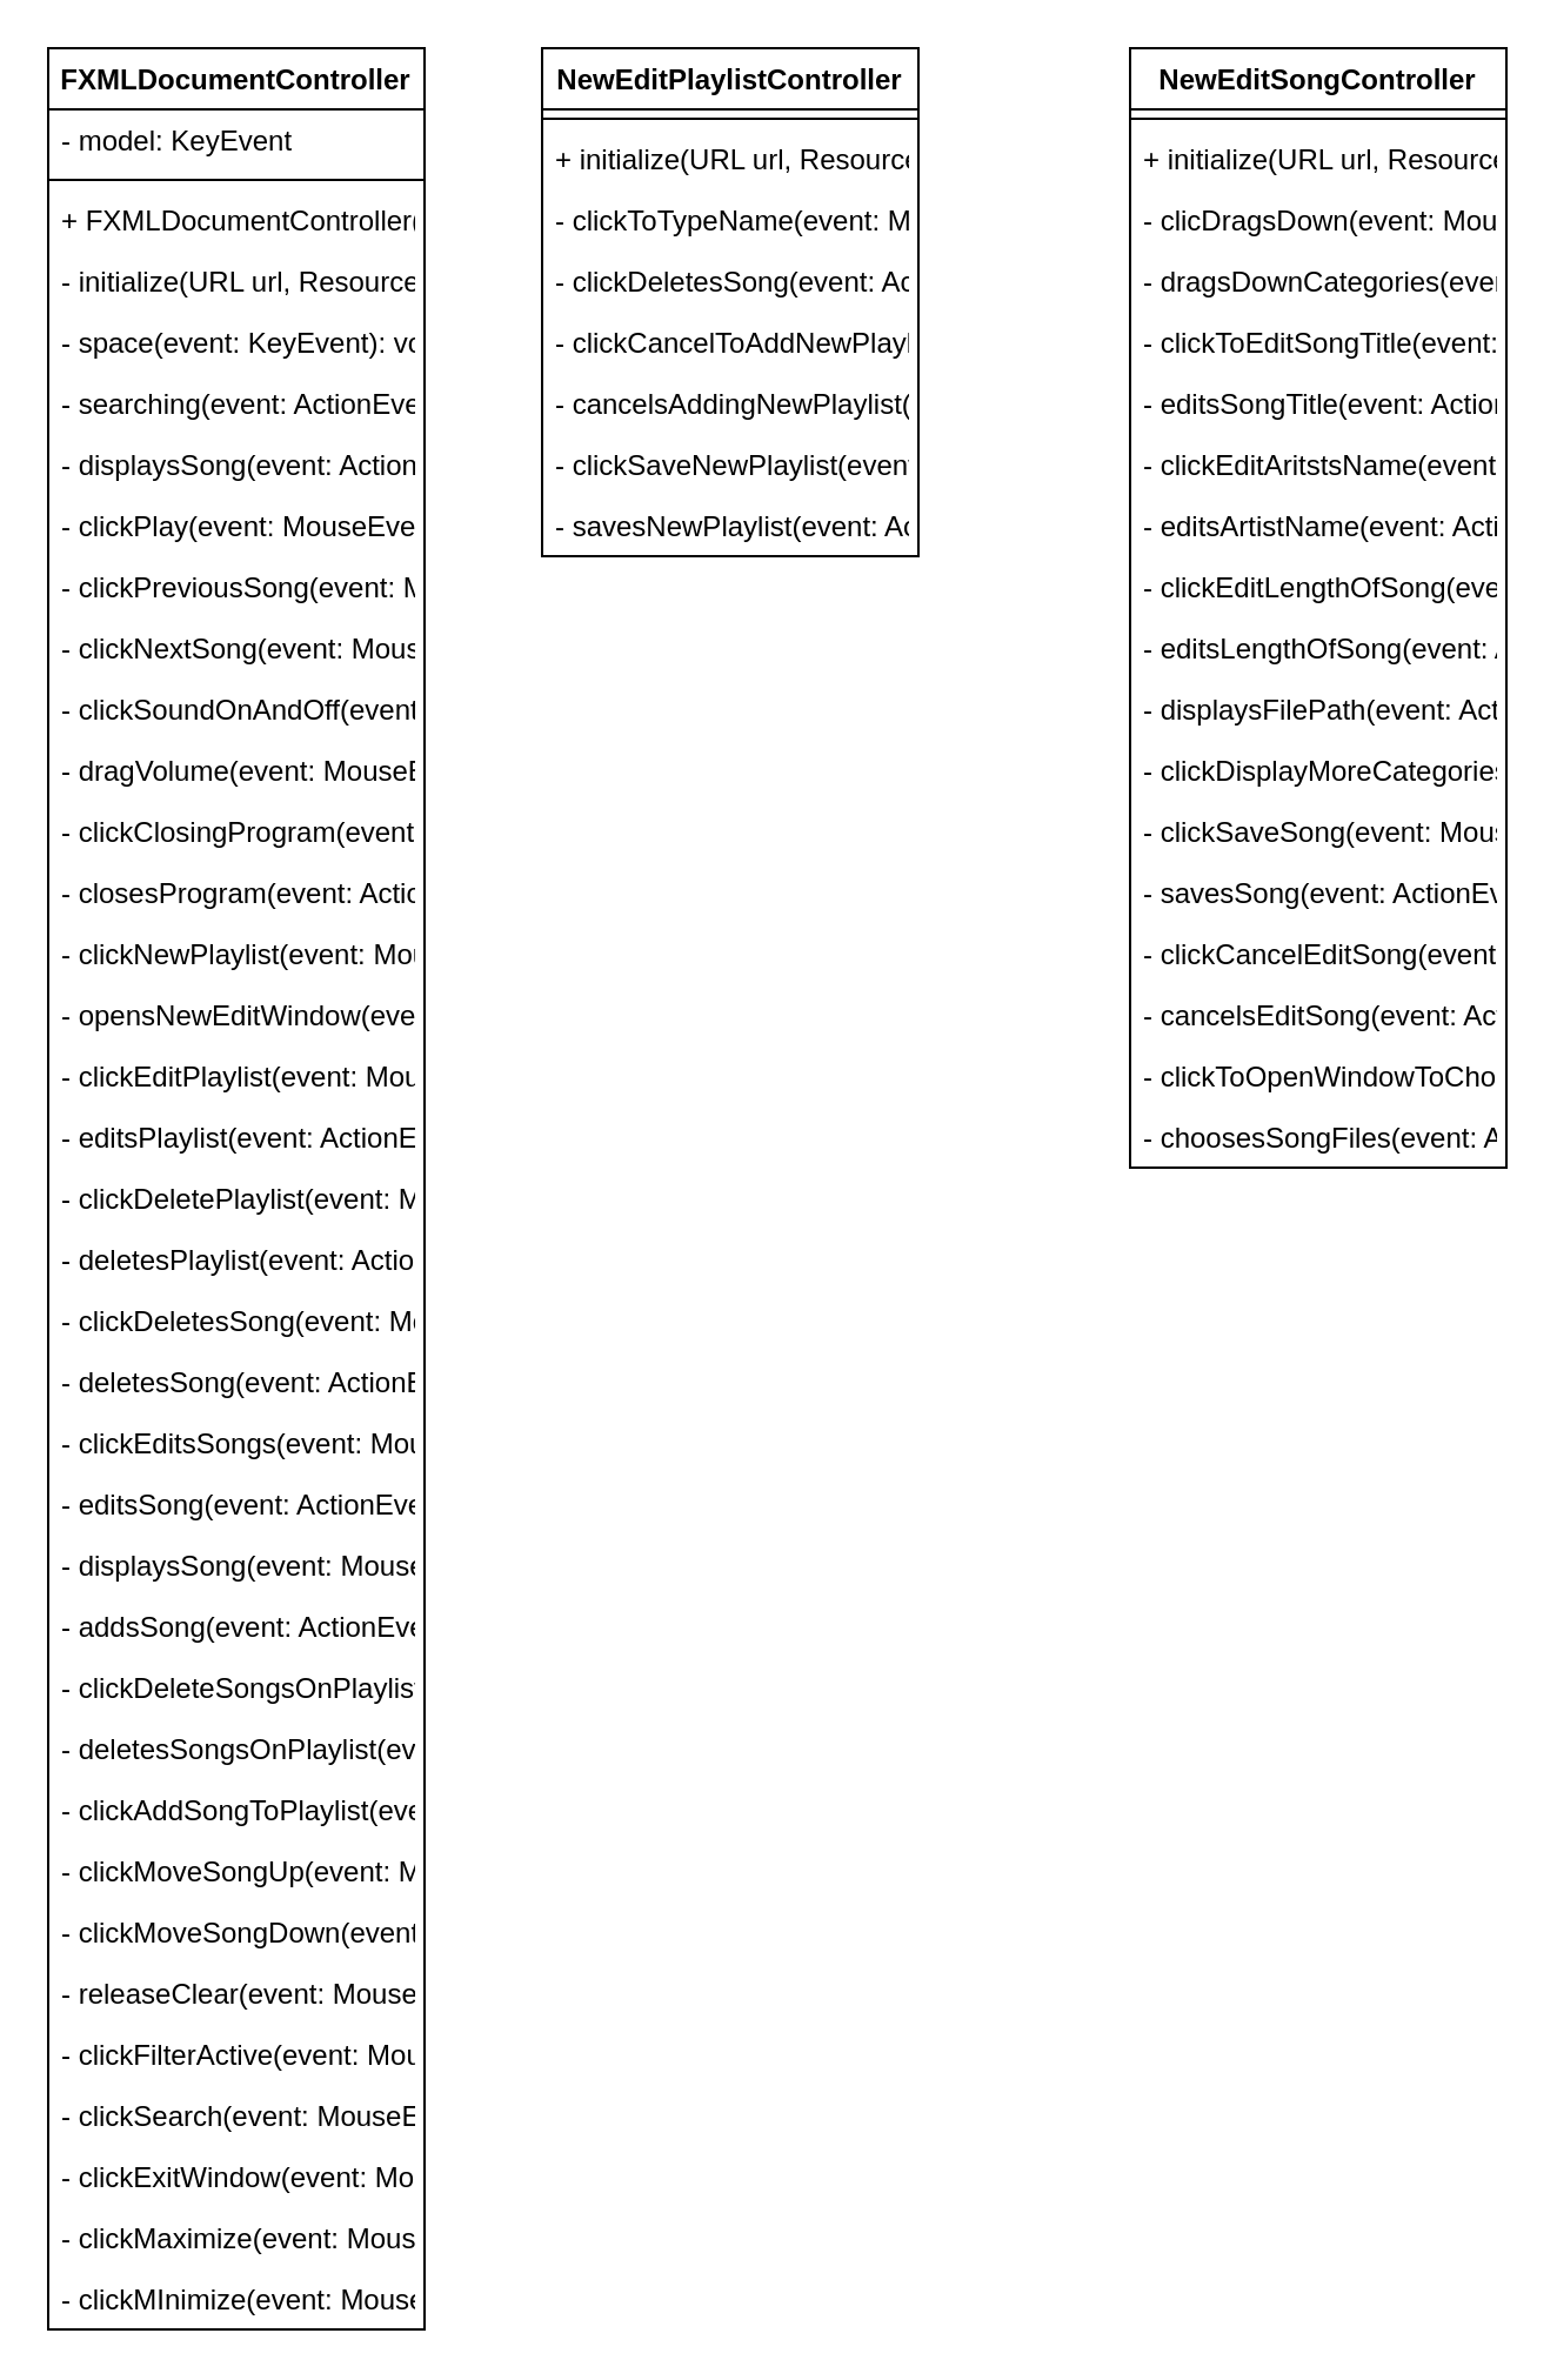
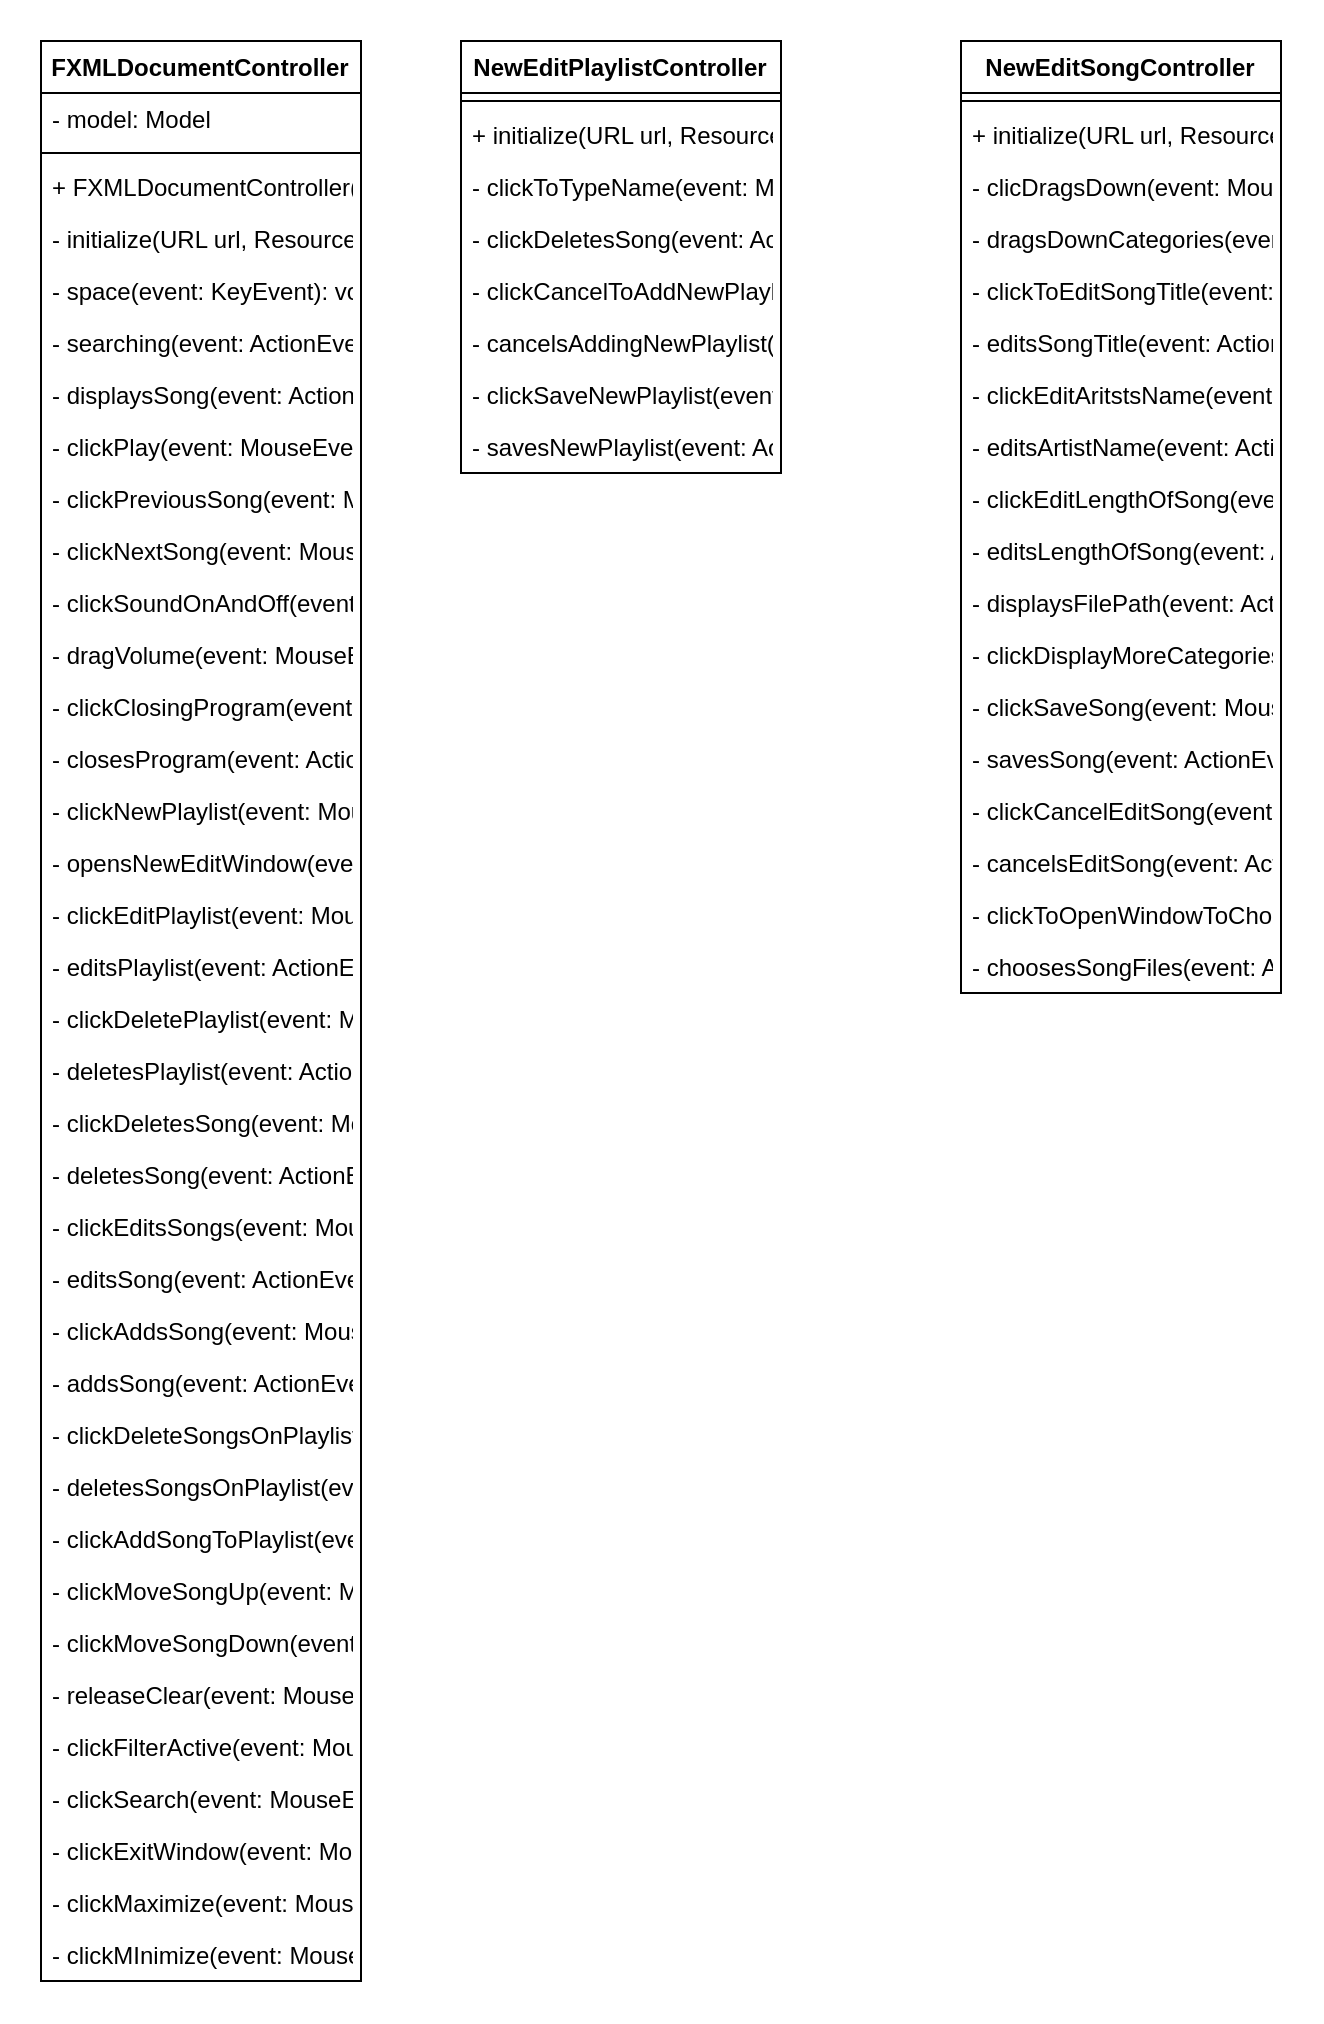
- <mxCell id="3" value="- model: KeyEvent" style="text;strokeColor=none;fillColor=none;align=left;verticalAlign=top;spacingLeft=4;spacingRight=4;overflow=hidden;rotatable=0;points=[[0,0.5],[1,0.5]];portConstraint=eastwest;" vertex="1" parent="2"><mxGeometry y="26" width="160" height="26" as="geometry" /></mxCell>
+ <mxCell id="3" value="- model: Model" style="text;strokeColor=none;fillColor=none;align=left;verticalAlign=top;spacingLeft=4;spacingRight=4;overflow=hidden;rotatable=0;points=[[0,0.5],[1,0.5]];portConstraint=eastwest;" vertex="1" parent="2"><mxGeometry y="26" width="160" height="26" as="geometry" /></mxCell>
- <mxCell id="27" value="- displaysSong(event: MouseEvent): void" style="text;strokeColor=none;fillColor=none;align=left;verticalAlign=top;spacingLeft=4;spacingRight=4;overflow=hidden;rotatable=0;points=[[0,0.5],[1,0.5]];portConstraint=eastwest;" vertex="1" parent="2"><mxGeometry y="632" width="160" height="26" as="geometry" /></mxCell>
+ <mxCell id="27" value="- clickAddsSong(event: MouseEvent): void" style="text;strokeColor=none;fillColor=none;align=left;verticalAlign=top;spacingLeft=4;spacingRight=4;overflow=hidden;rotatable=0;points=[[0,0.5],[1,0.5]];portConstraint=eastwest;" vertex="1" parent="2"><mxGeometry y="632" width="160" height="26" as="geometry" /></mxCell>
